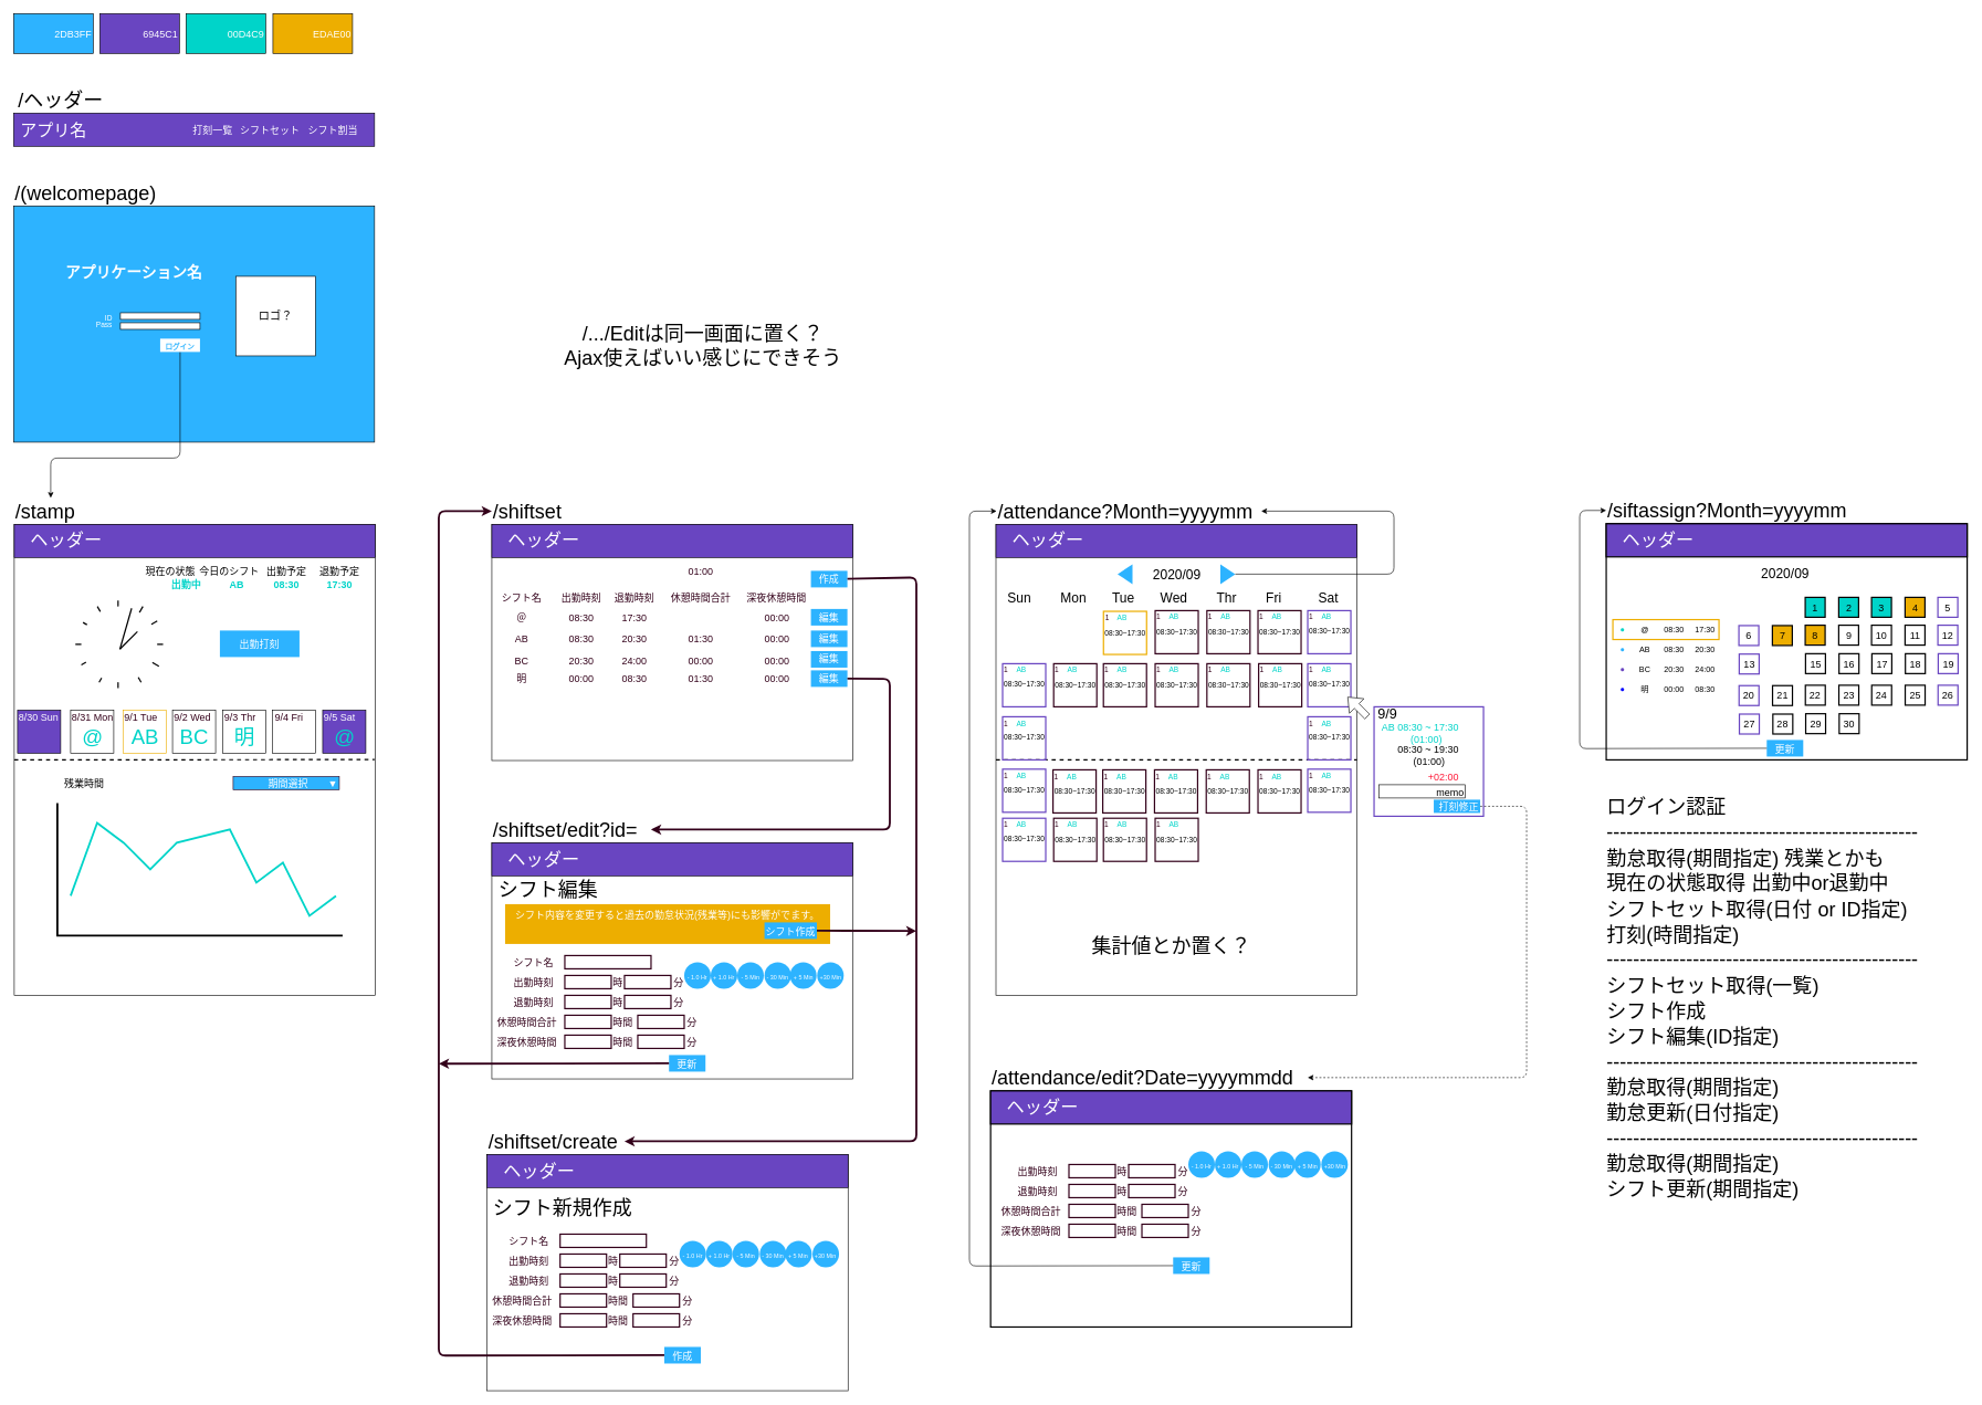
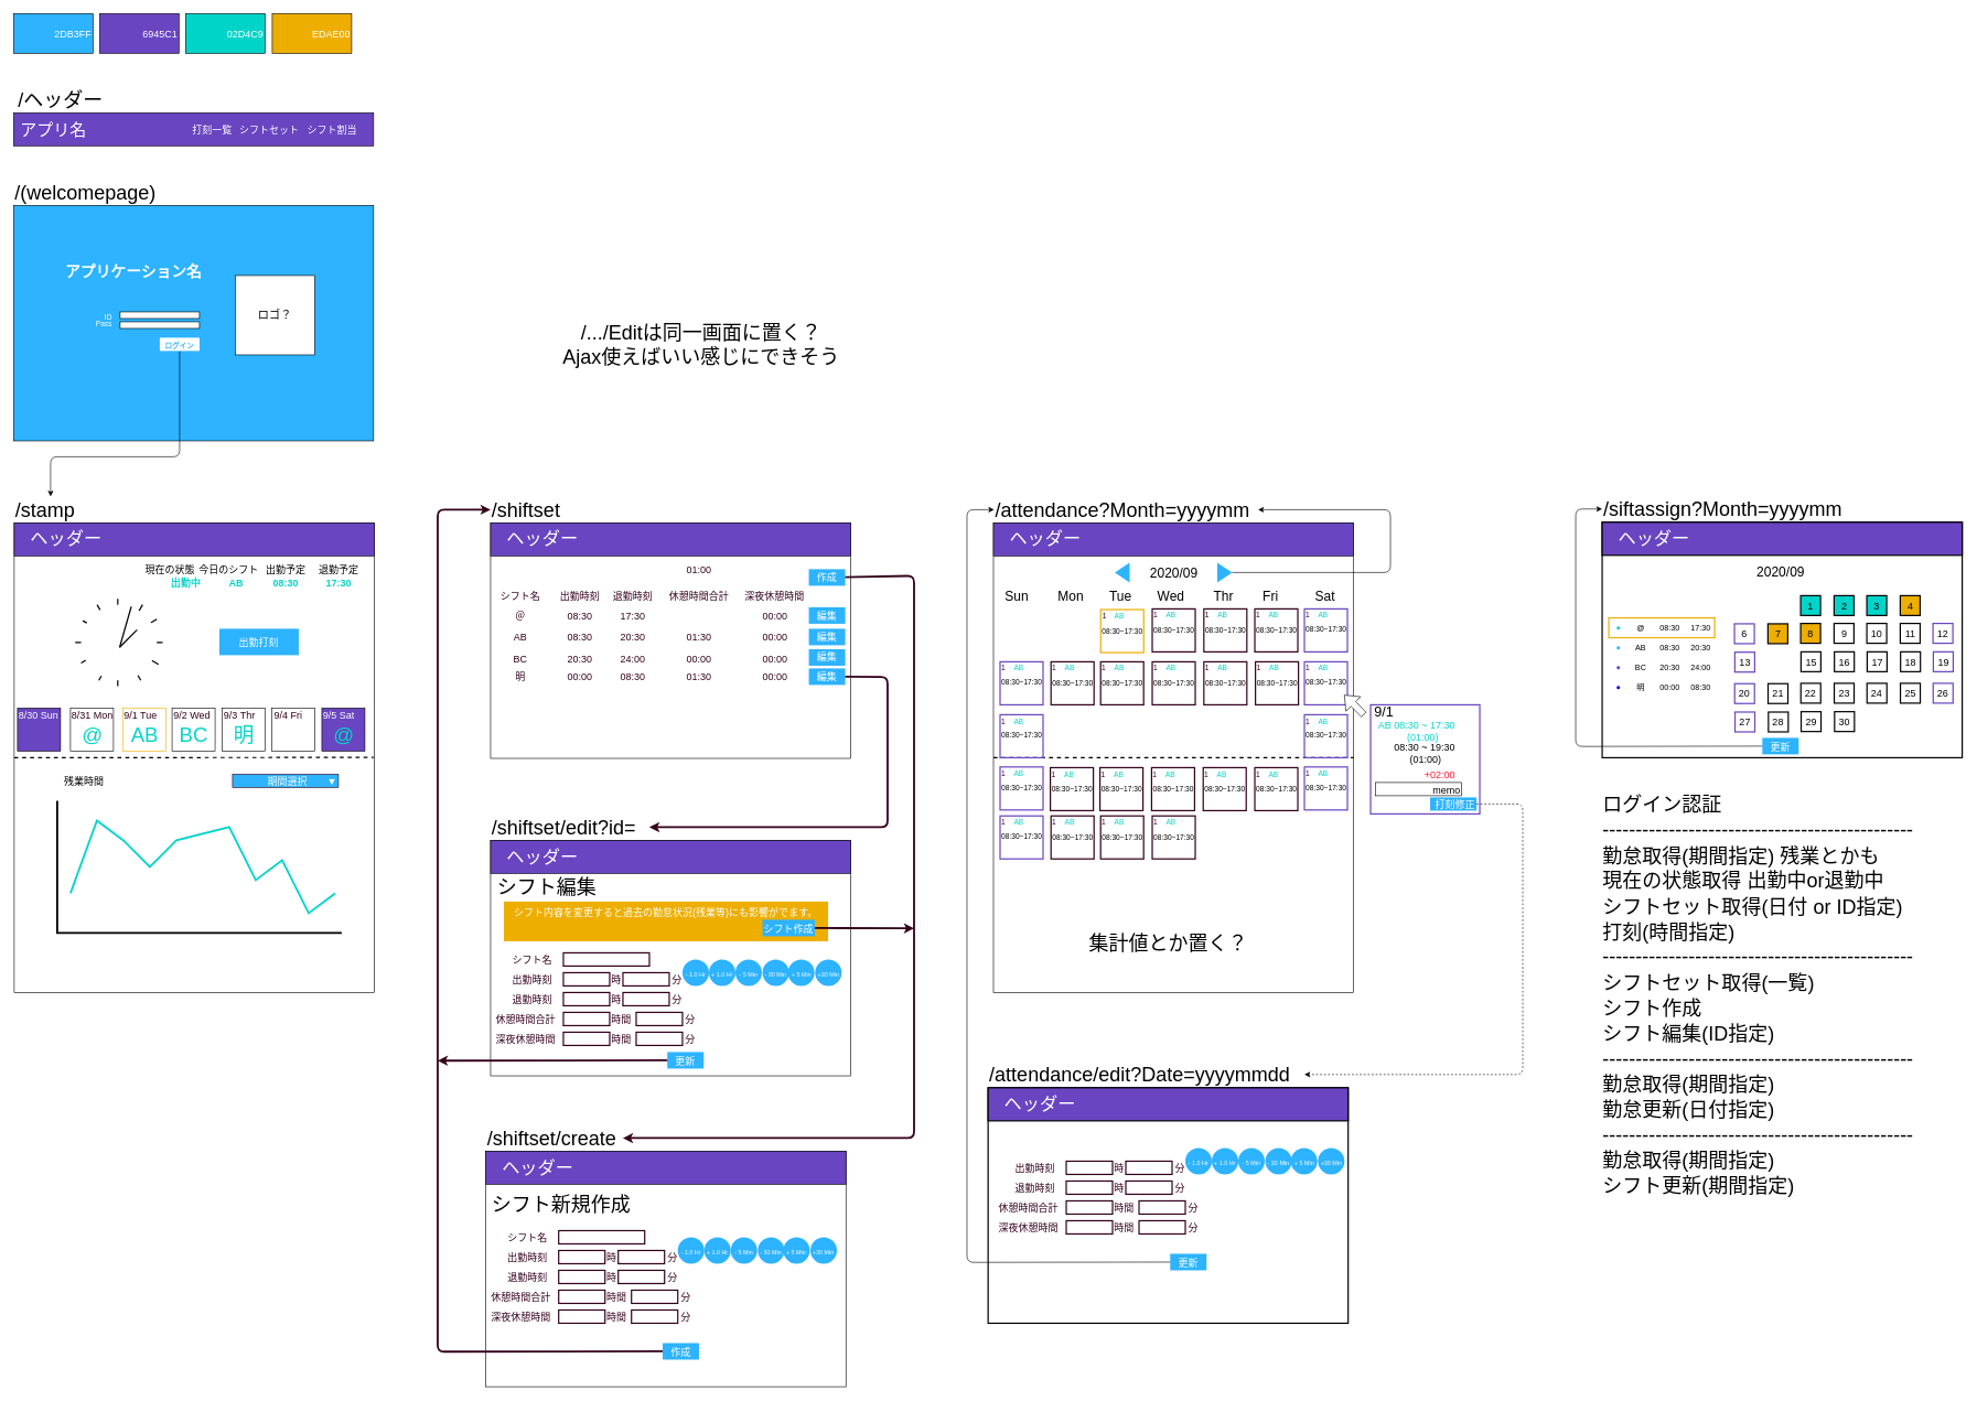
- <mxCell id="12" value="&lt;font color=&quot;#ffffff&quot; style=&quot;font-size: 15px;&quot;&gt;00D4C9&lt;/font&gt;" style="rounded=0;whiteSpace=wrap;html=1;fontSize=15;align=right;fillColor=#00D4C9;" parent="1" vertex="1"><mxGeometry x="280" y="20" width="120" height="60" as="geometry" /></mxCell>
+ <mxCell id="12" value="&lt;font color=&quot;#ffffff&quot; style=&quot;font-size: 15px;&quot;&gt;02D4C9&lt;/font&gt;" style="rounded=0;whiteSpace=wrap;html=1;fontSize=15;align=right;fillColor=#00D4C9;" parent="1" vertex="1"><mxGeometry x="280" y="20" width="120" height="60" as="geometry" /></mxCell>
- <mxCell id="359" value="5" style="whiteSpace=wrap;html=1;aspect=fixed;strokeWidth=2;fillColor=#FFFFFF;fontSize=15;fontColor=#000000;align=center;strokeColor=#6945C1;" parent="1" vertex="1"><mxGeometry x="2921" y="900" width="30" height="30" as="geometry" /></mxCell>
- <mxCell id="311" value="&lt;font style=&quot;font-size: 21px&quot;&gt;9/9&lt;/font&gt;" style="text;html=1;align=center;verticalAlign=middle;resizable=0;points=[];autosize=1;fontSize=11;" parent="1" vertex="1"><mxGeometry x="2071" y="1065" width="40" height="20" as="geometry" /></mxCell>
+ <mxCell id="311" value="&lt;font style=&quot;font-size: 21px&quot;&gt;9/1&lt;/font&gt;" style="text;html=1;align=center;verticalAlign=middle;resizable=0;points=[];autosize=1;fontSize=11;" parent="1" vertex="1"><mxGeometry x="2071" y="1065" width="40" height="20" as="geometry" /></mxCell>
